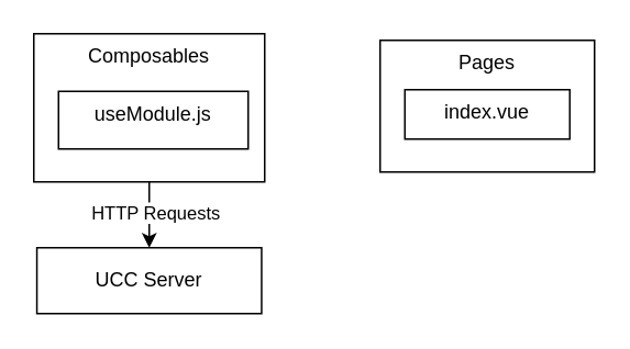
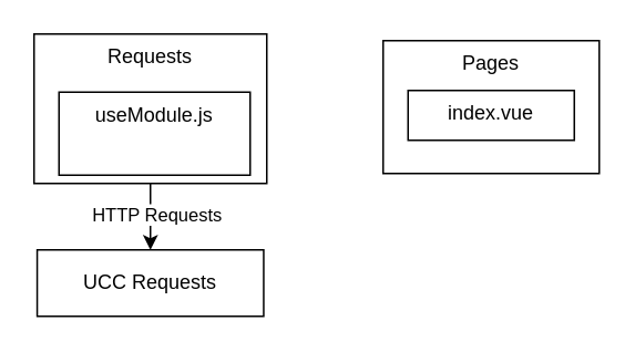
- <mxCell id="4" value="Composables&lt;br&gt;" style="whiteSpace=wrap;html=1;verticalAlign=top;" parent="1" vertex="1"><mxGeometry x="20" y="20" width="140" height="90" as="geometry" /></mxCell>
+ <mxCell id="4" value="Requests&lt;br&gt;" style="whiteSpace=wrap;html=1;verticalAlign=top;" parent="1" vertex="1"><mxGeometry x="20" y="20" width="140" height="90" as="geometry" /></mxCell>
- <mxCell id="7" value="useModule.js&lt;br&gt;" style="whiteSpace=wrap;html=1;verticalAlign=top;" parent="1" vertex="1"><mxGeometry x="35" y="55" width="115" height="35" as="geometry" /></mxCell>
+ <mxCell id="7" value="useModule.js&lt;br&gt;" style="whiteSpace=wrap;html=1;verticalAlign=top;" parent="1" vertex="1"><mxGeometry x="35" y="55" width="115" height="50" as="geometry" /></mxCell>
- <mxCell id="8" value="UCC Server" style="whiteSpace=wrap;html=1;verticalAlign=middle;" parent="1" vertex="1"><mxGeometry x="21.88" y="150" width="136.25" height="40" as="geometry" /></mxCell>
+ <mxCell id="8" value="UCC Requests" style="whiteSpace=wrap;html=1;verticalAlign=middle;" parent="1" vertex="1"><mxGeometry x="21.88" y="150" width="136.25" height="40" as="geometry" /></mxCell>
